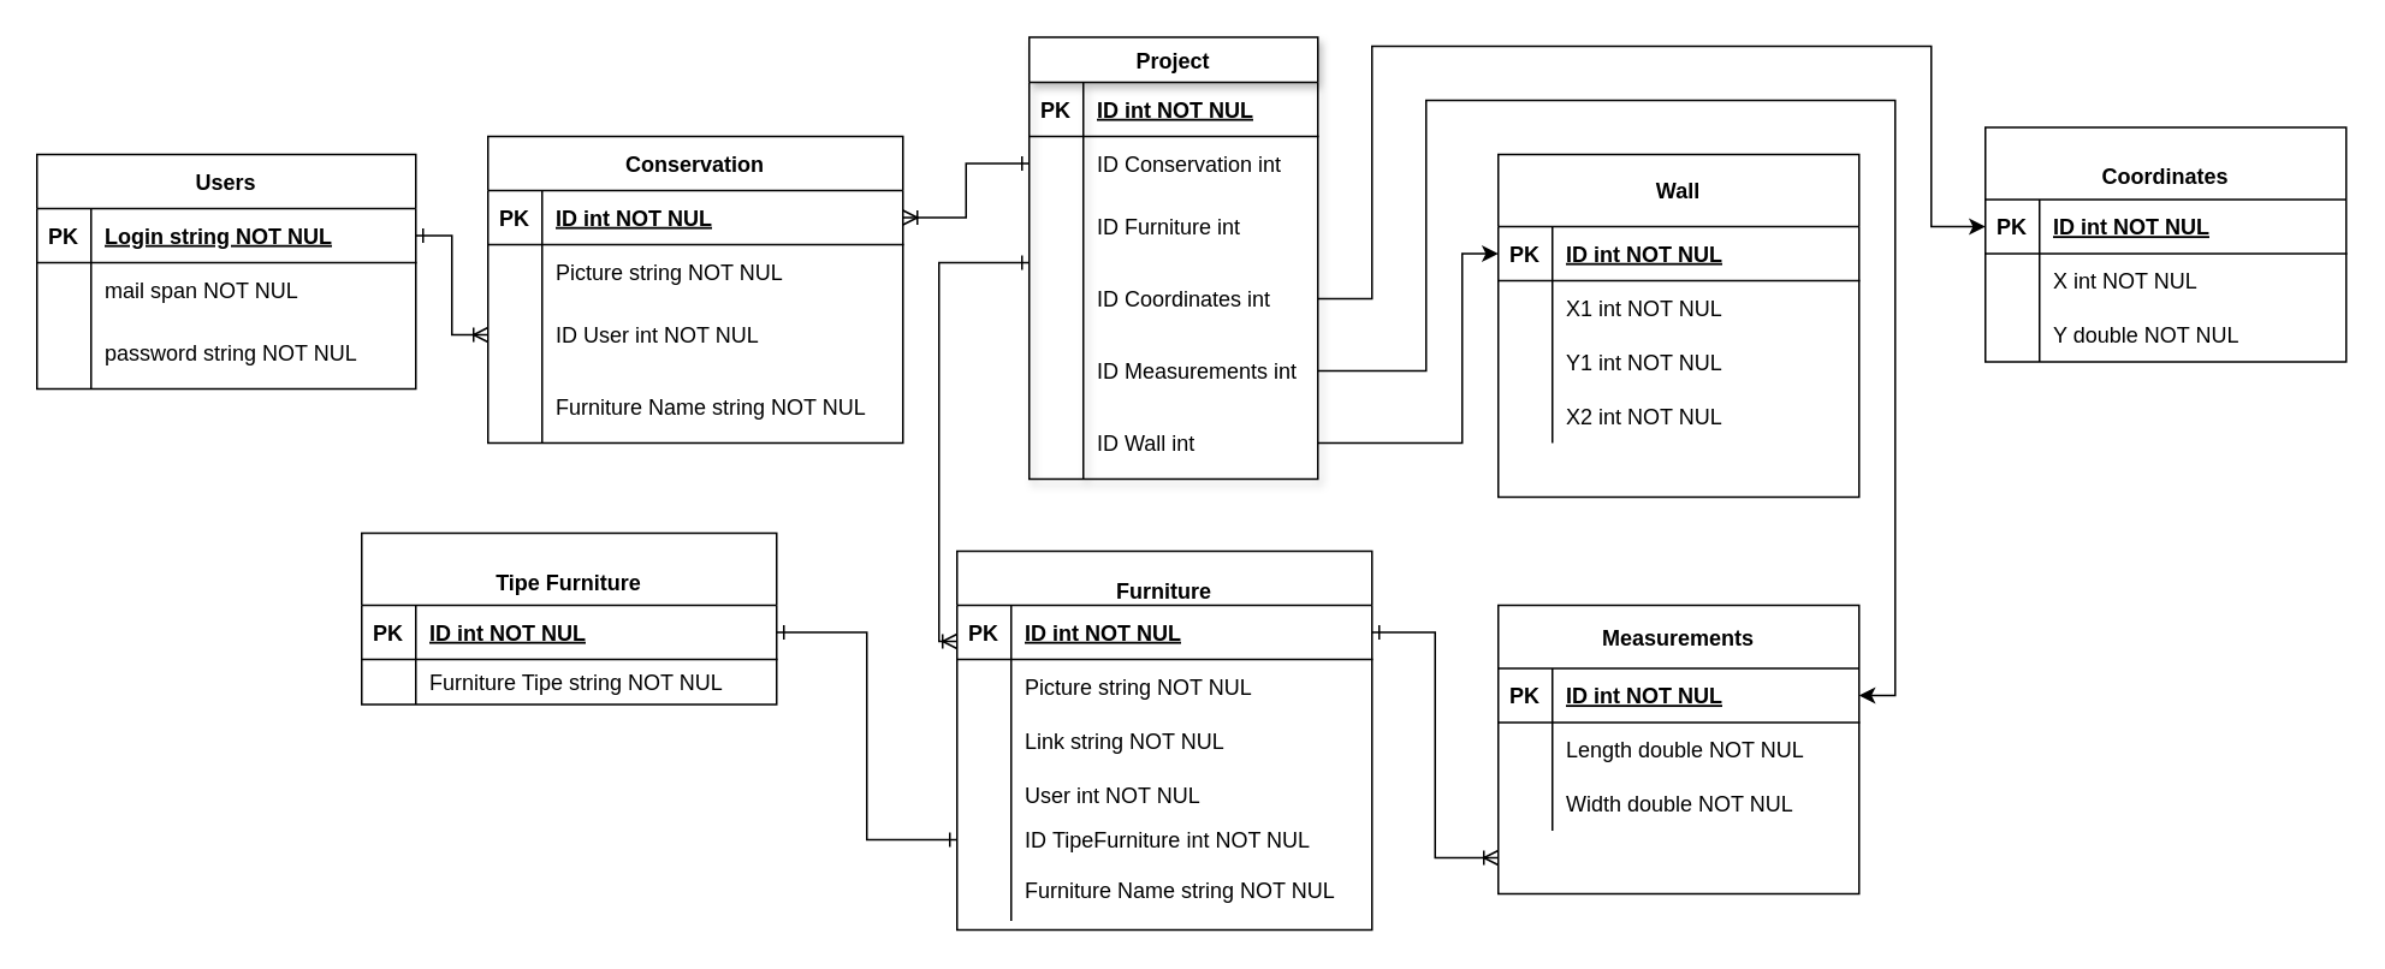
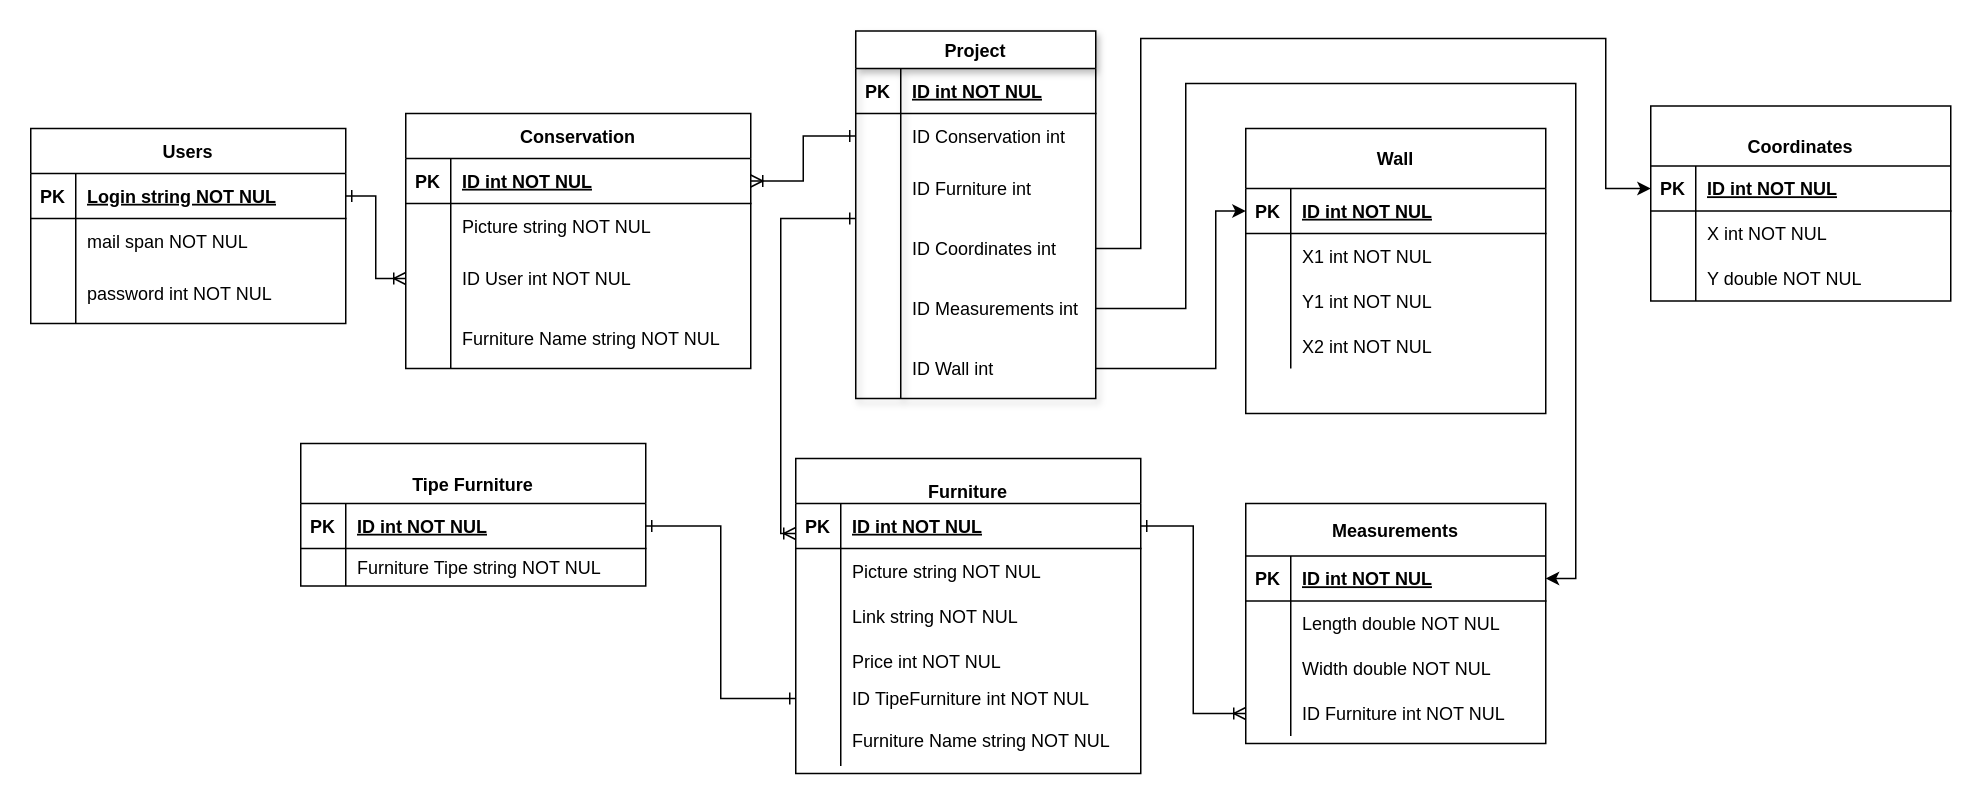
- <mxCell id="30" value="password string NOT NUL" style="shape=partialRectangle;connectable=0;fillColor=none;top=0;left=0;bottom=0;right=0;align=left;spacingLeft=6;overflow=hidden;" parent="28" vertex="1"><mxGeometry x="30" width="180" height="40" as="geometry" /></mxCell>
+ <mxCell id="30" value="password int NOT NUL" style="shape=partialRectangle;connectable=0;fillColor=none;top=0;left=0;bottom=0;right=0;align=left;spacingLeft=6;overflow=hidden;" parent="28" vertex="1"><mxGeometry x="30" width="180" height="40" as="geometry" /></mxCell>
- <mxCell id="52" value="User int NOT NUL" style="shape=partialRectangle;connectable=0;fillColor=none;top=0;left=0;bottom=0;right=0;align=left;spacingLeft=6;overflow=hidden;" parent="50" vertex="1"><mxGeometry x="30" width="200" height="30" as="geometry" /></mxCell>
+ <mxCell id="52" value="Price int NOT NUL" style="shape=partialRectangle;connectable=0;fillColor=none;top=0;left=0;bottom=0;right=0;align=left;spacingLeft=6;overflow=hidden;" parent="50" vertex="1"><mxGeometry x="30" width="200" height="30" as="geometry" /></mxCell>
+ <mxCell id="71" value="ID Furniture int NOT NUL" style="shape=partialRectangle;connectable=0;fillColor=none;top=0;left=0;bottom=0;right=0;align=left;spacingLeft=6;overflow=hidden;" parent="69" vertex="1"><mxGeometry x="30" width="170" height="30" as="geometry" /></mxCell>
